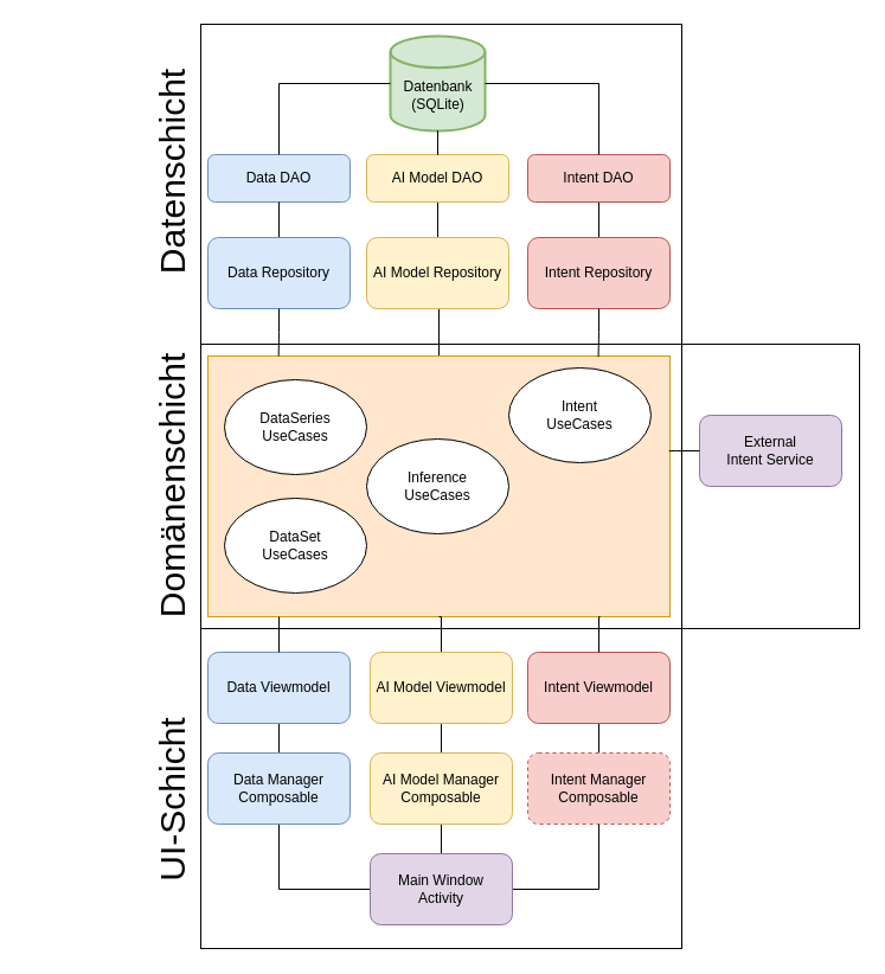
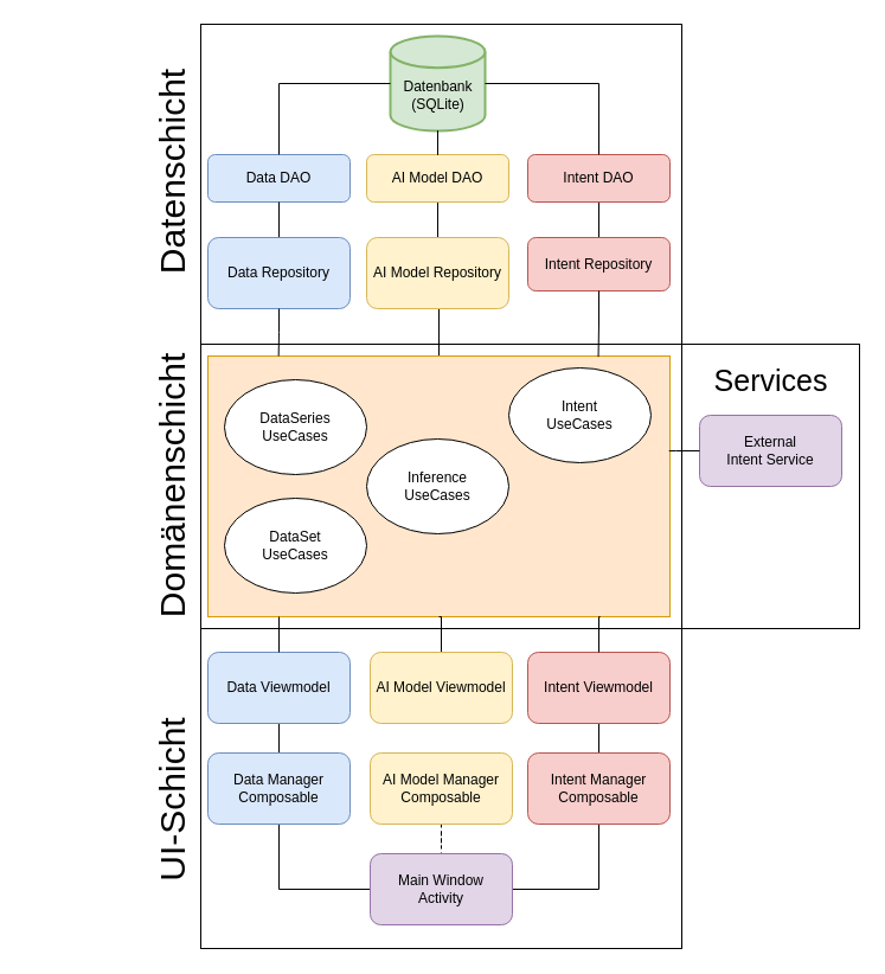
- <mxCell id="14" value="Intent Repository" style="rounded=1;whiteSpace=wrap;html=1;fillColor=#f8cecc;strokeColor=#b85450;" vertex="1" parent="1"><mxGeometry x="445" y="200" width="120" height="60" as="geometry" /></mxCell>
+ <mxCell id="14" value="Intent Repository" style="rounded=1;whiteSpace=wrap;html=1;fillColor=#f8cecc;strokeColor=#b85450;" vertex="1" parent="1"><mxGeometry x="445" y="200" width="120" height="45" as="geometry" /></mxCell>
+ <mxCell id="48" value="&lt;font style=&quot;font-size: 25px;&quot;&gt;Services&lt;/font&gt;" style="text;html=1;align=center;verticalAlign=middle;resizable=0;points=[];autosize=1;strokeColor=none;fillColor=none;" vertex="1" parent="1"><mxGeometry x="590" y="300" width="120" height="40" as="geometry" /></mxCell>
- <mxCell id="31" style="edgeStyle=orthogonalEdgeStyle;rounded=0;orthogonalLoop=1;jettySize=auto;html=1;endArrow=none;endFill=0;" edge="1" parent="1" source="32" target="42"><mxGeometry relative="1" as="geometry" /></mxCell>
- <mxCell id="44" value="&lt;div&gt;Intent Manager&lt;/div&gt;&lt;div&gt;Composable&lt;br&gt;&lt;/div&gt;" style="rounded=1;whiteSpace=wrap;html=1;fillColor=#f8cecc;strokeColor=#b85450;dashed=1;" vertex="1" parent="1"><mxGeometry x="445" y="635" width="120" height="60" as="geometry" /></mxCell>
+ <mxCell id="44" value="&lt;div&gt;Intent Manager&lt;/div&gt;&lt;div&gt;Composable&lt;br&gt;&lt;/div&gt;" style="rounded=1;whiteSpace=wrap;html=1;fillColor=#f8cecc;strokeColor=#b85450;" vertex="1" parent="1"><mxGeometry x="445" y="635" width="120" height="60" as="geometry" /></mxCell>
- <mxCell id="41" style="edgeStyle=orthogonalEdgeStyle;rounded=0;orthogonalLoop=1;jettySize=auto;html=1;entryX=0.5;entryY=0;entryDx=0;entryDy=0;endArrow=none;endFill=0;" edge="1" parent="1" source="42" target="45"><mxGeometry relative="1" as="geometry" /></mxCell>
+ <mxCell id="41" style="edgeStyle=orthogonalEdgeStyle;rounded=0;orthogonalLoop=1;jettySize=auto;html=1;entryX=0.5;entryY=0;entryDx=0;entryDy=0;endArrow=none;endFill=0;dashed=1;" edge="1" parent="1" source="42" target="45"><mxGeometry relative="1" as="geometry" /></mxCell>
